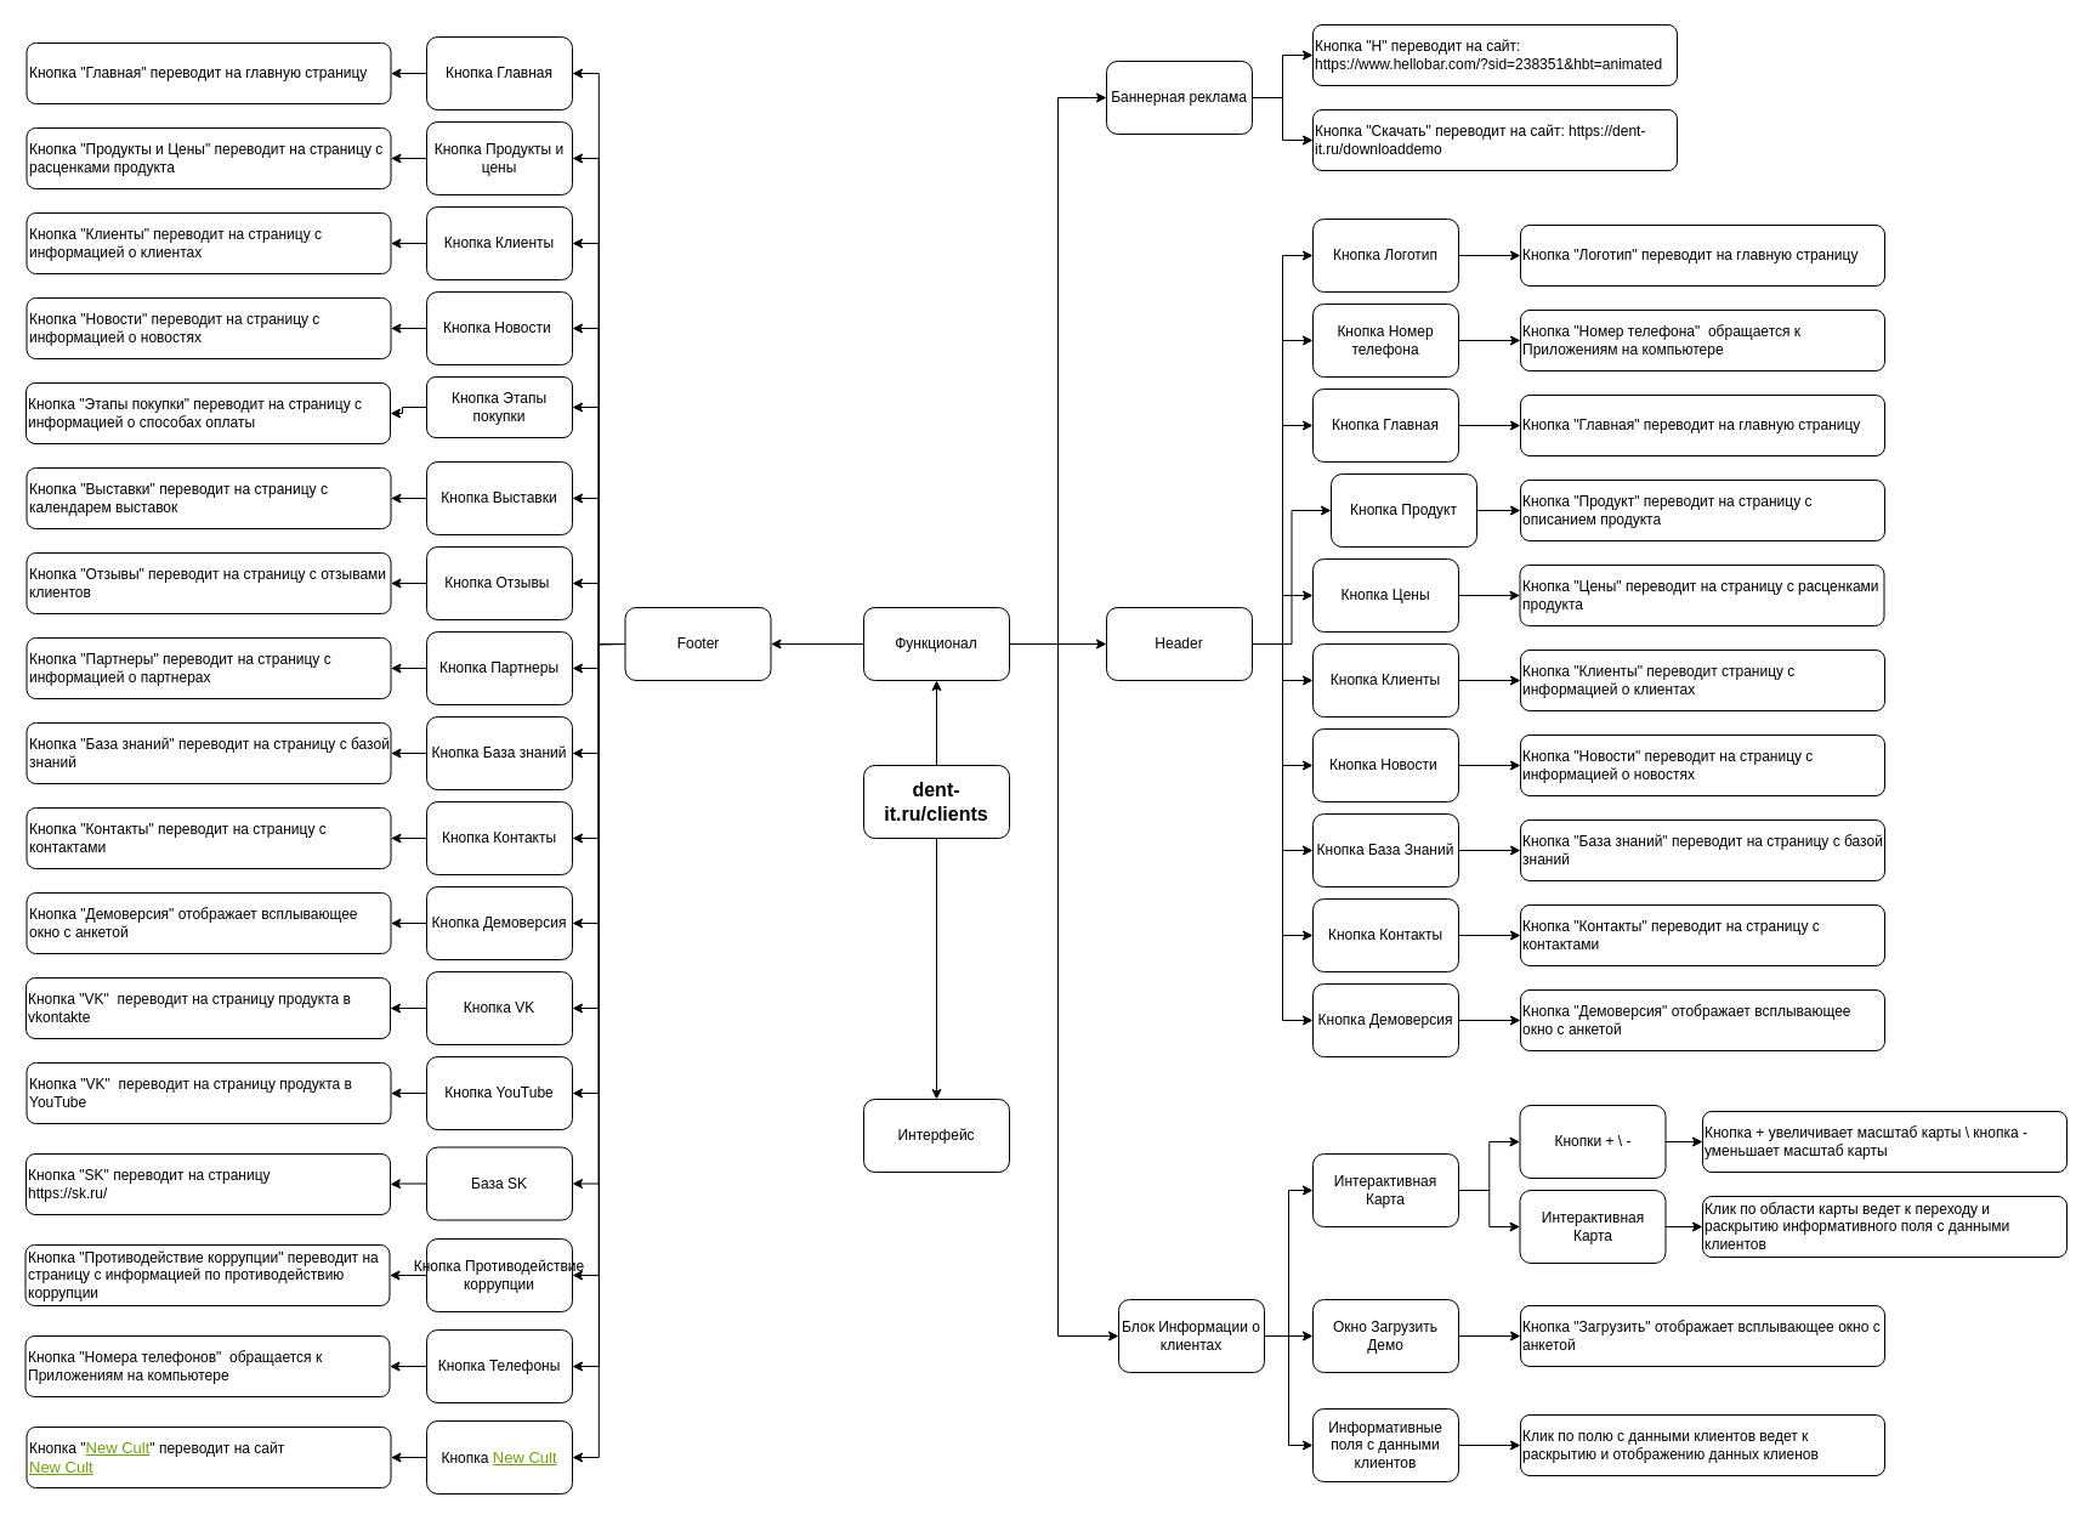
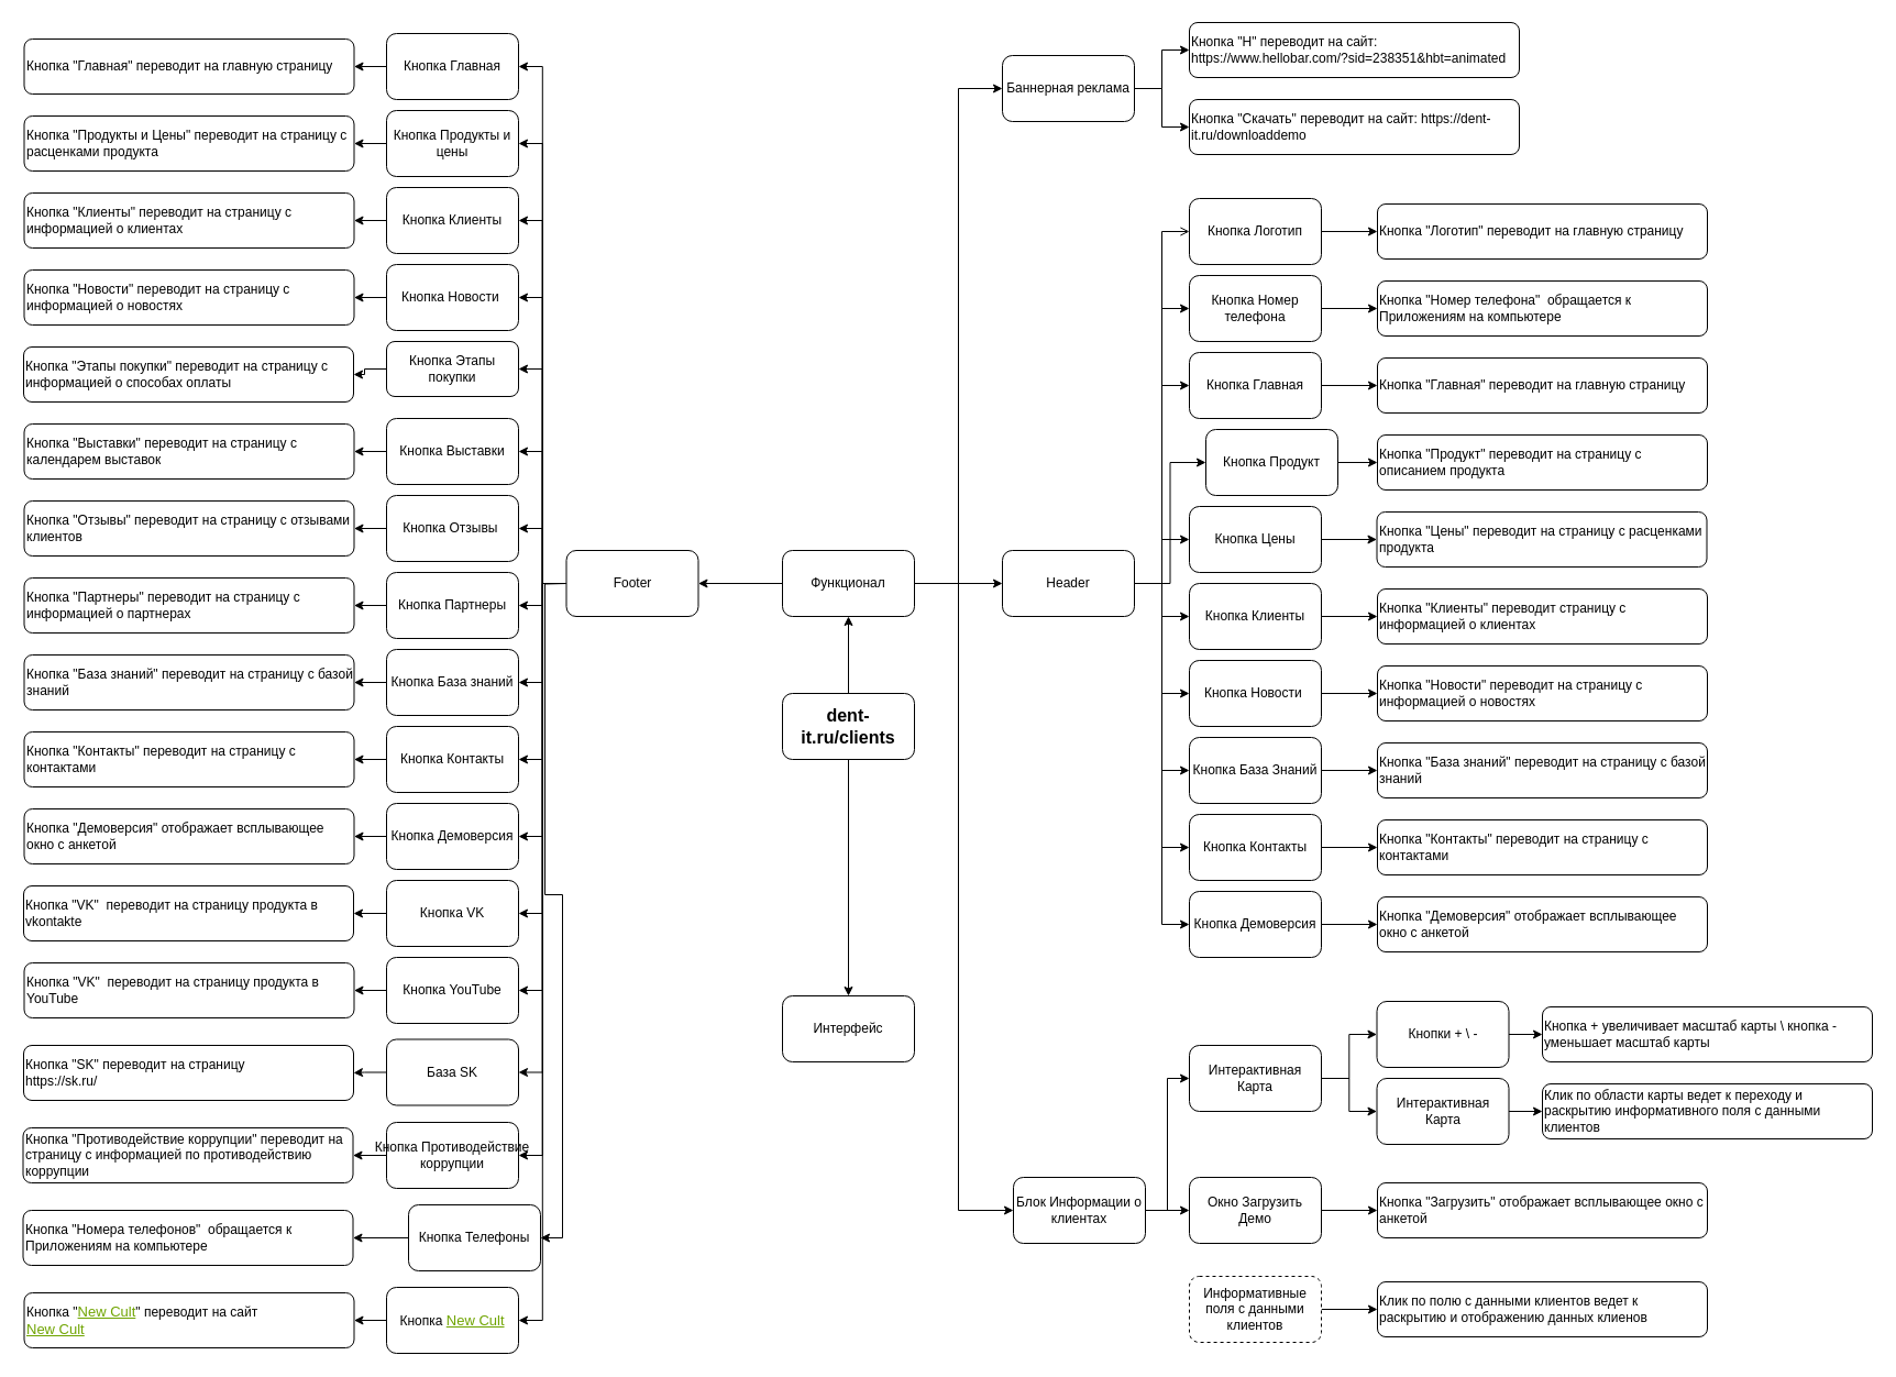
- <mxCell id="11" style="edgeStyle=orthogonalEdgeStyle;rounded=0;orthogonalLoop=1;jettySize=auto;html=1;entryX=0;entryY=0.5;entryDx=0;entryDy=0;" edge="1" parent="1" source="21" target="62"><mxGeometry relative="1" as="geometry" /></mxCell>
+ <mxCell id="11" style="edgeStyle=orthogonalEdgeStyle;rounded=0;orthogonalLoop=1;jettySize=auto;html=1;entryX=0;entryY=0.5;entryDx=0;entryDy=0;endArrow=open;" edge="1" parent="1" source="21" target="62"><mxGeometry relative="1" as="geometry" /></mxCell>
- <mxCell id="125" value="Кнопка Телефоны" style="whiteSpace=wrap;html=1;rounded=1;" vertex="1" parent="1"><mxGeometry x="351" y="1095" width="120" height="60" as="geometry" /></mxCell>
+ <mxCell id="125" value="Кнопка Телефоны" style="whiteSpace=wrap;html=1;rounded=1;" vertex="1" parent="1"><mxGeometry x="371" y="1095" width="120" height="60" as="geometry" /></mxCell>
- <mxCell id="24" style="edgeStyle=orthogonalEdgeStyle;rounded=0;orthogonalLoop=1;jettySize=auto;html=1;entryX=0;entryY=0.5;entryDx=0;entryDy=0;" edge="1" parent="1" source="25" target="75"><mxGeometry relative="1" as="geometry" /></mxCell>
- <mxCell id="75" value="Информативные поля с данными клиентов" style="whiteSpace=wrap;html=1;rounded=1;" vertex="1" parent="1"><mxGeometry x="1081" y="1160" width="120" height="60" as="geometry" /></mxCell>
+ <mxCell id="75" value="Информативные поля с данными клиентов" style="whiteSpace=wrap;html=1;rounded=1;dashed=1;" vertex="1" parent="1"><mxGeometry x="1081" y="1160" width="120" height="60" as="geometry" /></mxCell>
